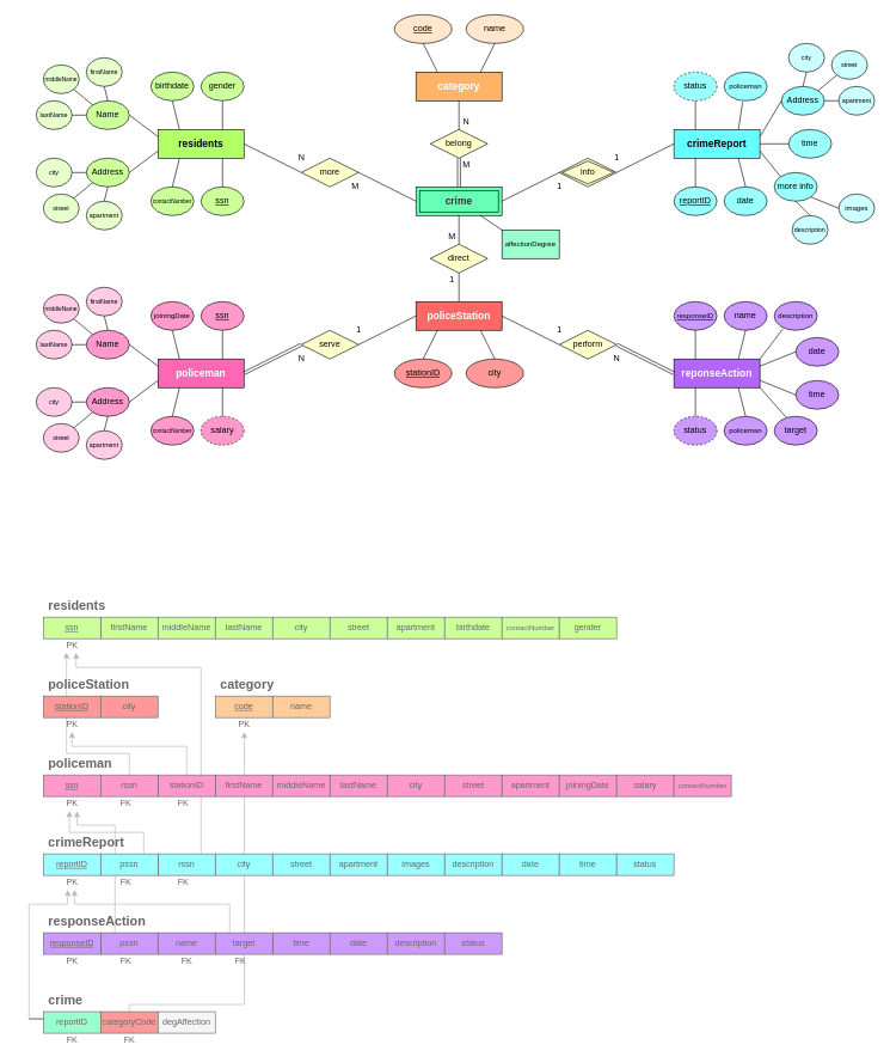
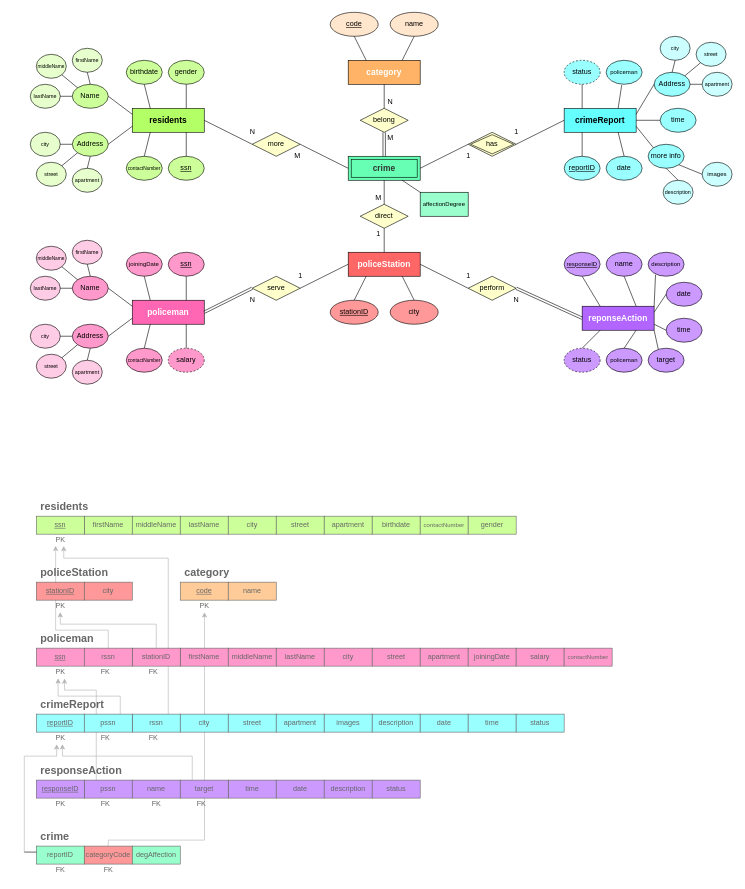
- <mxCell id="10" value="info" style="shape=rhombus;double=1;perimeter=rhombusPerimeter;whiteSpace=wrap;html=1;align=center;fillColor=#FFFFCC;" parent="1" vertex="1"><mxGeometry x="780" y="220" width="80" height="40" as="geometry" /></mxCell>
+ <mxCell id="10" value="has" style="shape=rhombus;double=1;perimeter=rhombusPerimeter;whiteSpace=wrap;html=1;align=center;fillColor=#FFFFCC;" parent="1" vertex="1"><mxGeometry x="780" y="220" width="80" height="40" as="geometry" /></mxCell>
- <mxCell id="14" value="&lt;h3&gt;reponseAction&lt;/h3&gt;" style="whiteSpace=wrap;html=1;align=center;fillColor=#B266FF;fontColor=#FFFFFF;fontStyle=1;" parent="1" vertex="1"><mxGeometry x="940" y="500" width="120" height="40" as="geometry" /></mxCell>
+ <mxCell id="14" value="&lt;h3&gt;reponseAction&lt;/h3&gt;" style="whiteSpace=wrap;html=1;align=center;fillColor=#B266FF;fontColor=#FFFFFF;fontStyle=1;" parent="1" vertex="1"><mxGeometry x="970" y="510" width="120" height="40" as="geometry" /></mxCell>
- <mxCell id="188" value="degAffection" style="whiteSpace=wrap;html=1;align=center;fillColor=#f5f5f5;fontColor=#666666;strokeColor=#666666;" parent="1" vertex="1"><mxGeometry x="220" y="1410" width="80" height="30" as="geometry" /></mxCell>
+ <mxCell id="188" value="degAffection" style="whiteSpace=wrap;html=1;align=center;fillColor=#99FFCC;fontColor=#666666;strokeColor=#666666;" parent="1" vertex="1"><mxGeometry x="220" y="1410" width="80" height="30" as="geometry" /></mxCell>
